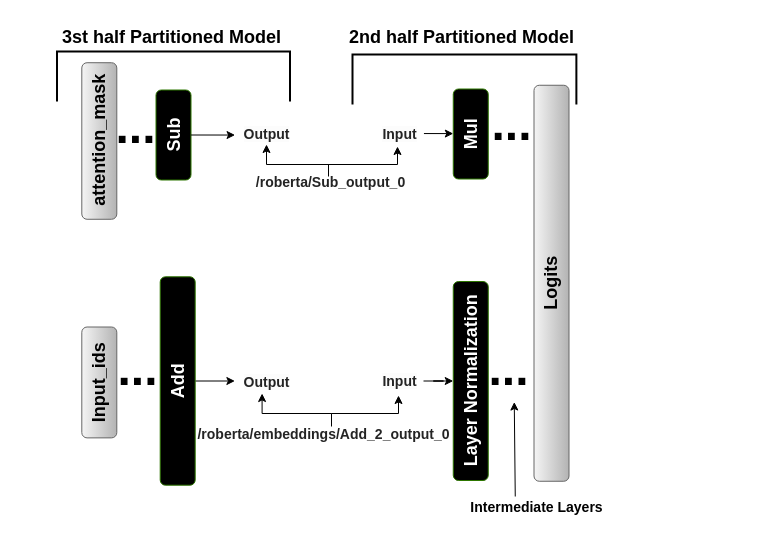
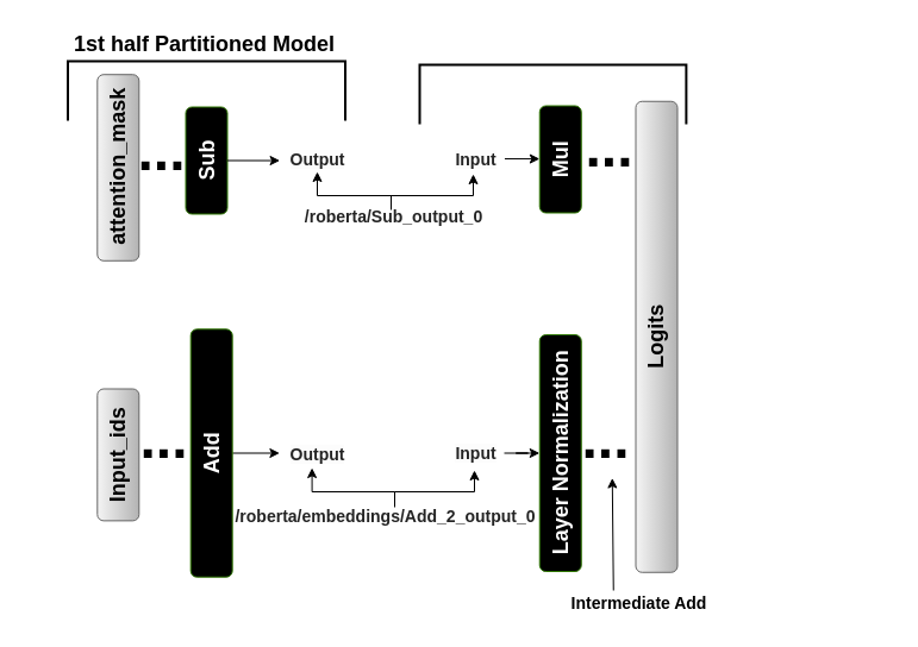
- <mxCell id="18" value="&lt;font style=&quot;font-size: 18px;&quot;&gt;3st half Partitioned Model&lt;/font&gt;" style="text;html=1;align=center;verticalAlign=middle;resizable=0;points=[];autosize=1;strokeColor=none;fillColor=none;fontSize=14;fontStyle=1" parent="1" vertex="1"><mxGeometry x="52.5" y="20" width="237" height="34" as="geometry" /></mxCell>
+ <mxCell id="18" value="&lt;font style=&quot;font-size: 18px;&quot;&gt;1st half Partitioned Model&lt;/font&gt;" style="text;html=1;align=center;verticalAlign=middle;resizable=0;points=[];autosize=1;strokeColor=none;fillColor=none;fontSize=14;fontStyle=1" parent="1" vertex="1"><mxGeometry x="52.5" y="20" width="237" height="34" as="geometry" /></mxCell>
- <mxCell id="19" value="&lt;font style=&quot;font-size: 18px;&quot;&gt;2nd half Partitioned Model&lt;/font&gt;" style="text;html=1;align=center;verticalAlign=middle;resizable=0;points=[];autosize=1;strokeColor=none;fillColor=none;fontSize=14;fontStyle=1" parent="1" vertex="1"><mxGeometry x="339.5" y="20" width="243" height="34" as="geometry" /></mxCell>
- <mxCell id="16" value="&lt;font style=&quot;font-size: 14px;&quot;&gt;Intermediate Layers&lt;/font&gt;" style="text;html=1;align=center;verticalAlign=middle;resizable=0;points=[];autosize=1;strokeColor=none;fillColor=none;fontSize=14;fontStyle=1" parent="1" vertex="1"><mxGeometry x="464.75" y="492.49" width="142" height="29" as="geometry" /></mxCell>
+ <mxCell id="16" value="&lt;font style=&quot;font-size: 14px;&quot;&gt;Intermediate Add&lt;/font&gt;" style="text;html=1;align=center;verticalAlign=middle;resizable=0;points=[];autosize=1;strokeColor=none;fillColor=none;fontSize=14;fontStyle=1" parent="1" vertex="1"><mxGeometry x="464.75" y="492.49" width="142" height="29" as="geometry" /></mxCell>
